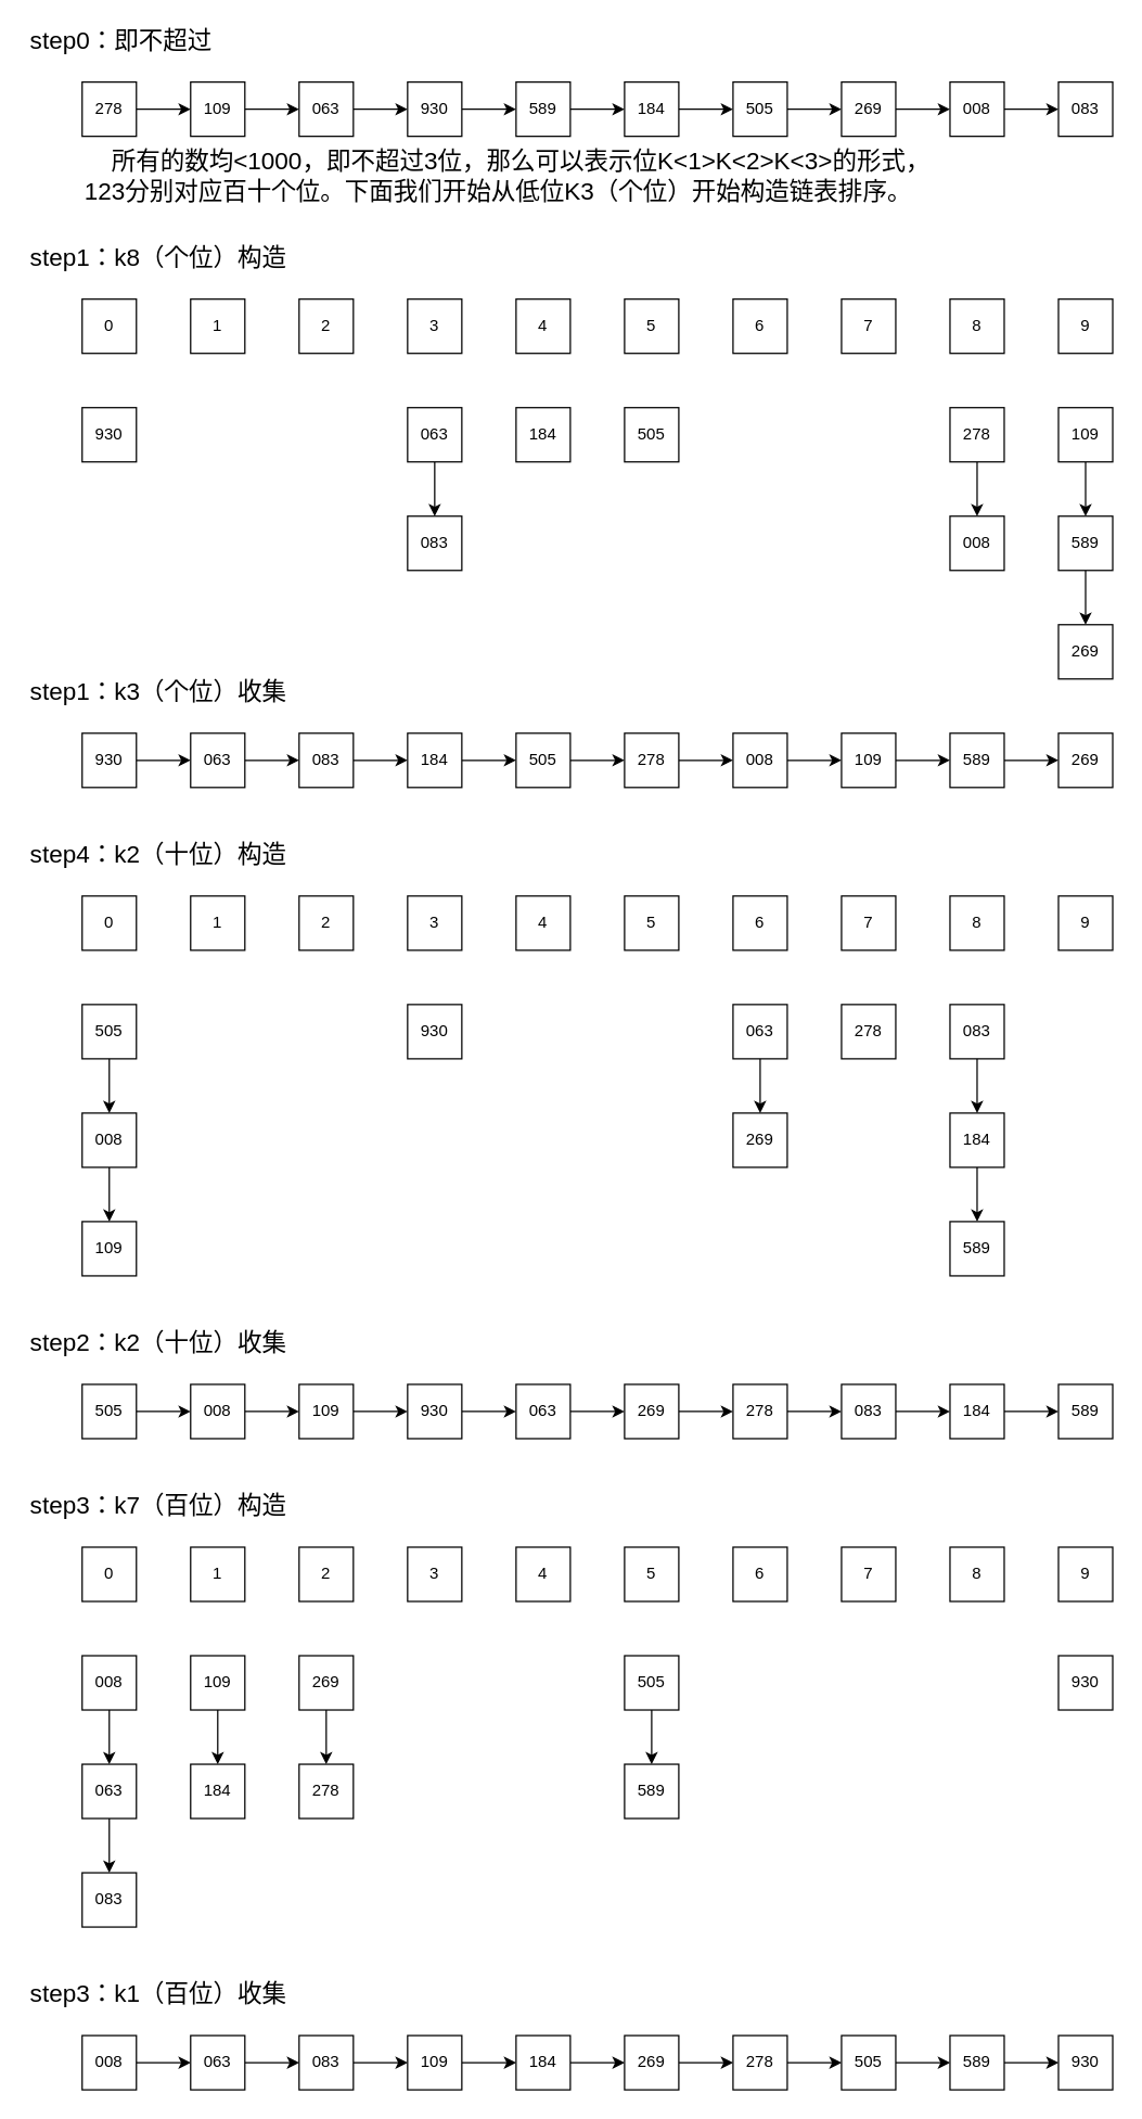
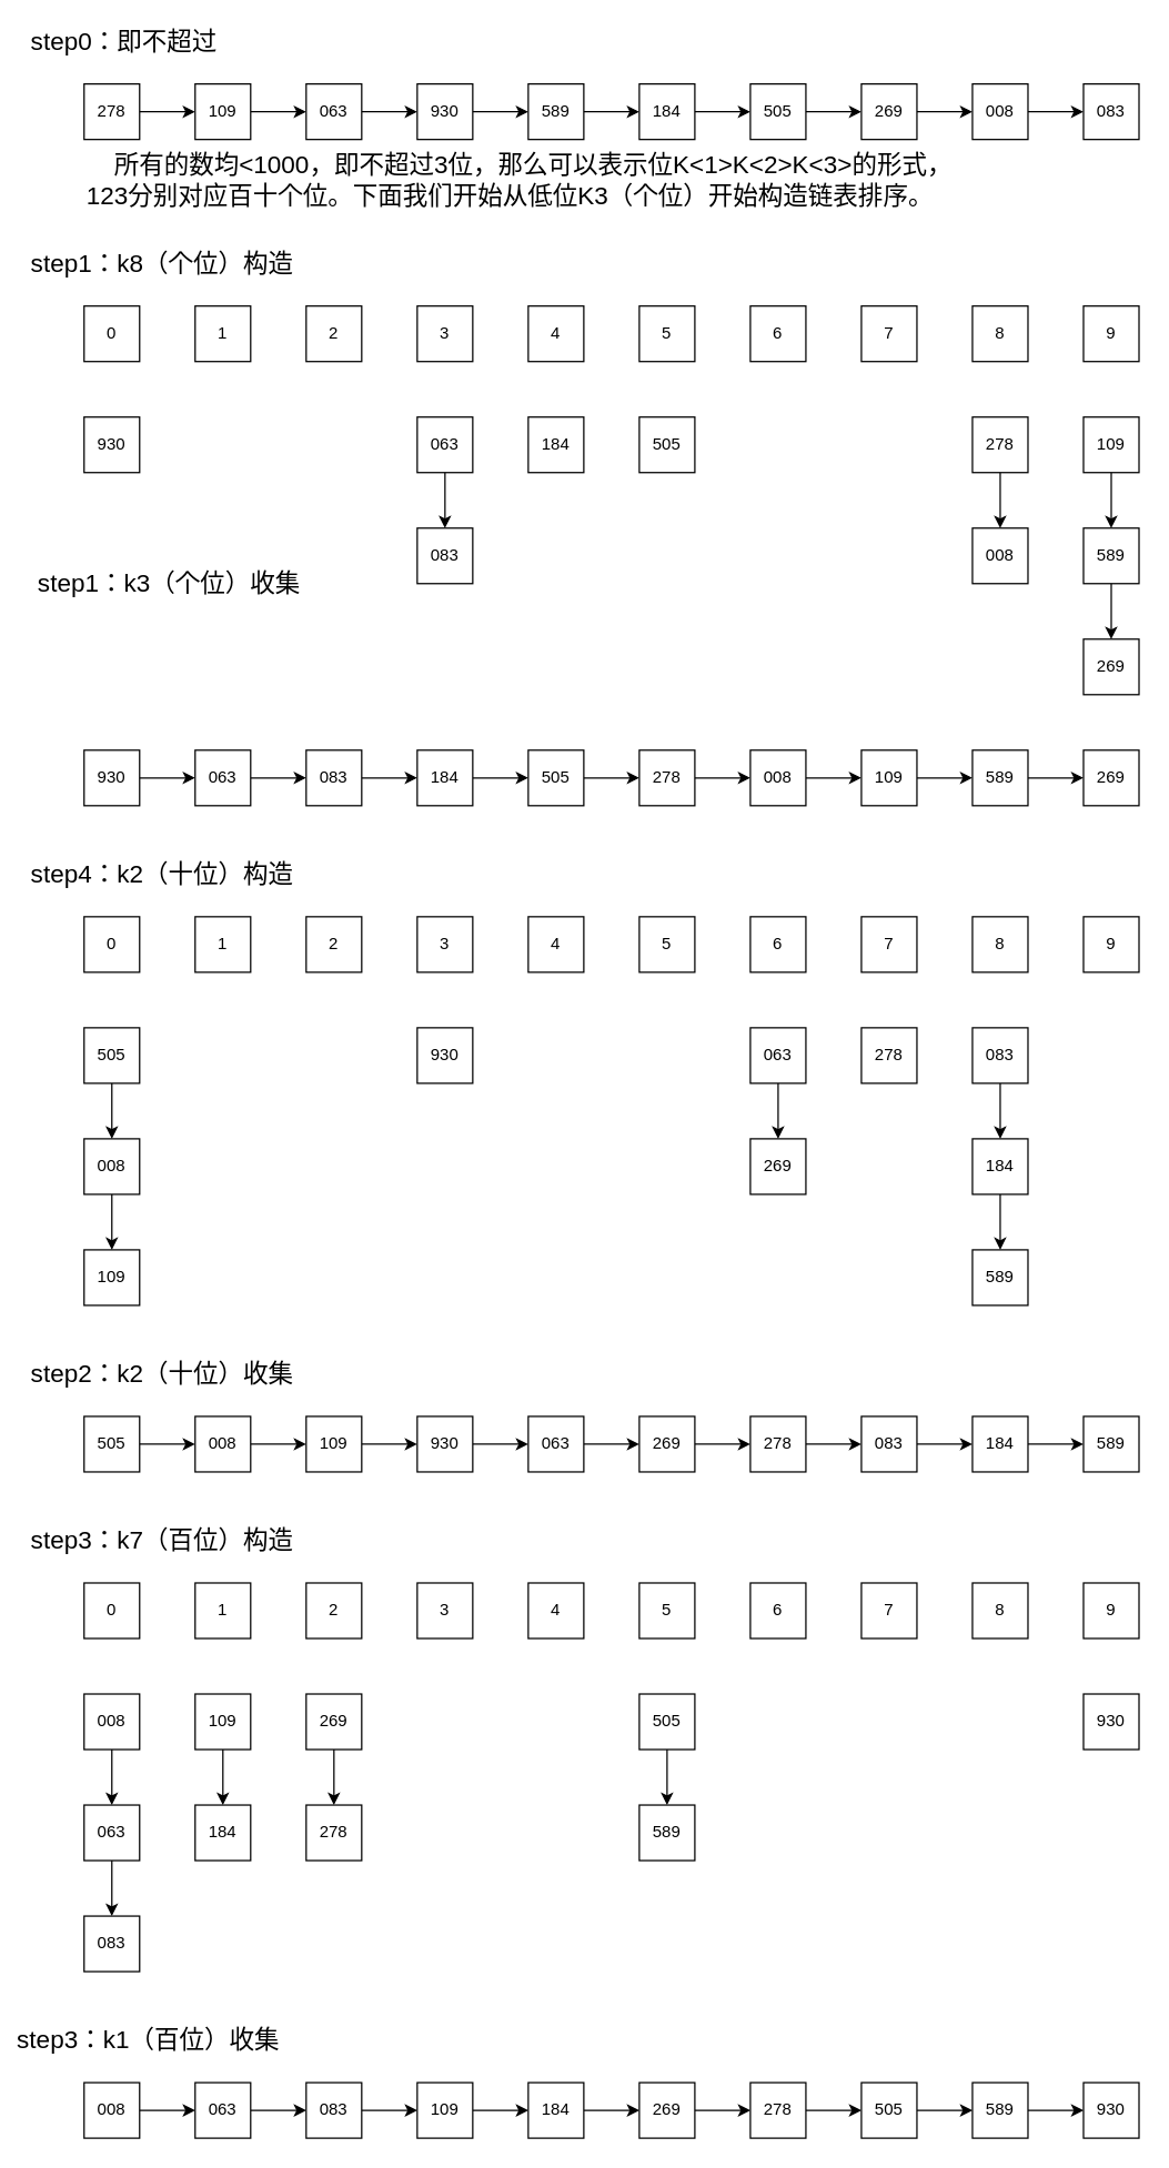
- <mxCell id="48" value="&lt;font style=&quot;font-size: 18px&quot;&gt;step1：k3（个位）收集&lt;/font&gt;" style="text;html=1;align=left;verticalAlign=middle;resizable=0;points=[];autosize=1;strokeColor=none;fillColor=none;" vertex="1" parent="1"><mxGeometry x="20" y="500" width="200" height="20" as="geometry" /></mxCell>
+ <mxCell id="48" value="&lt;font style=&quot;font-size: 18px&quot;&gt;step1：k3（个位）收集&lt;/font&gt;" style="text;html=1;align=left;verticalAlign=middle;resizable=0;points=[];autosize=1;strokeColor=none;fillColor=none;" vertex="1" parent="1"><mxGeometry x="25" y="410" width="200" height="20" as="geometry" /></mxCell>
- <mxCell id="140" value="&lt;font style=&quot;font-size: 18px&quot;&gt;step3：k1（百位）收集&lt;/font&gt;" style="text;html=1;align=left;verticalAlign=middle;resizable=0;points=[];autosize=1;strokeColor=none;fillColor=none;" vertex="1" parent="1"><mxGeometry x="20" y="1460" width="200" height="20" as="geometry" /></mxCell>
+ <mxCell id="140" value="&lt;font style=&quot;font-size: 18px&quot;&gt;step3：k1（百位）收集&lt;/font&gt;" style="text;html=1;align=left;verticalAlign=middle;resizable=0;points=[];autosize=1;strokeColor=none;fillColor=none;" vertex="1" parent="1"><mxGeometry x="10" y="1460" width="200" height="20" as="geometry" /></mxCell>
